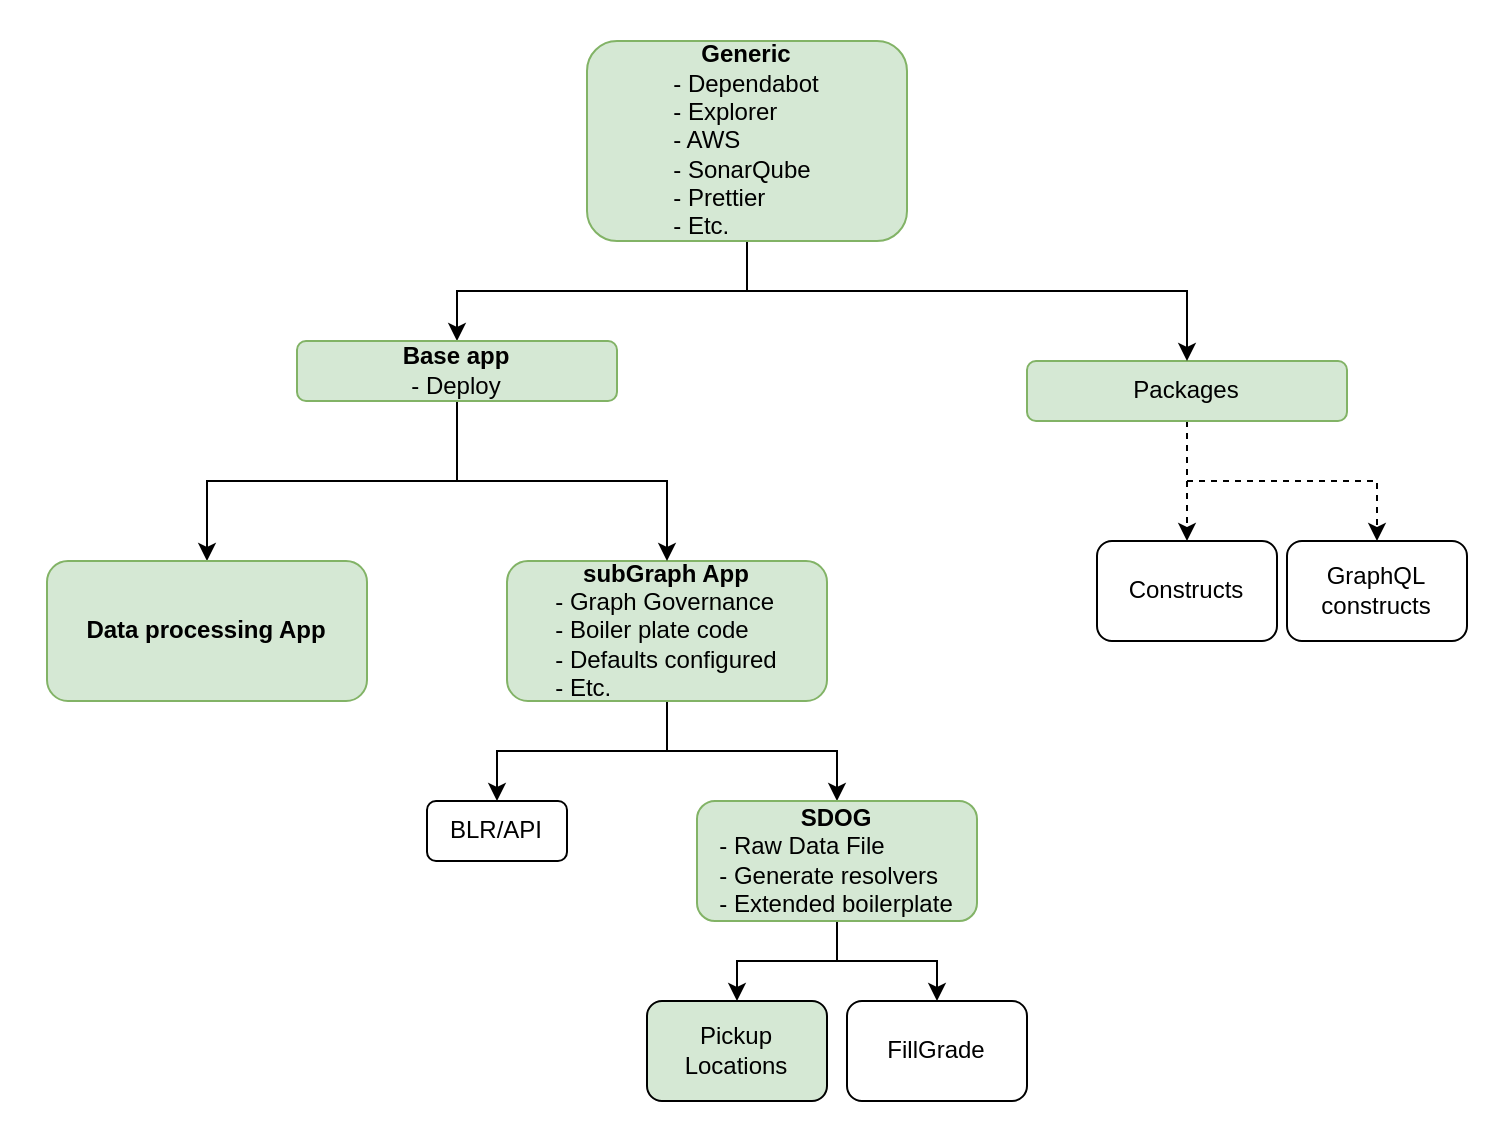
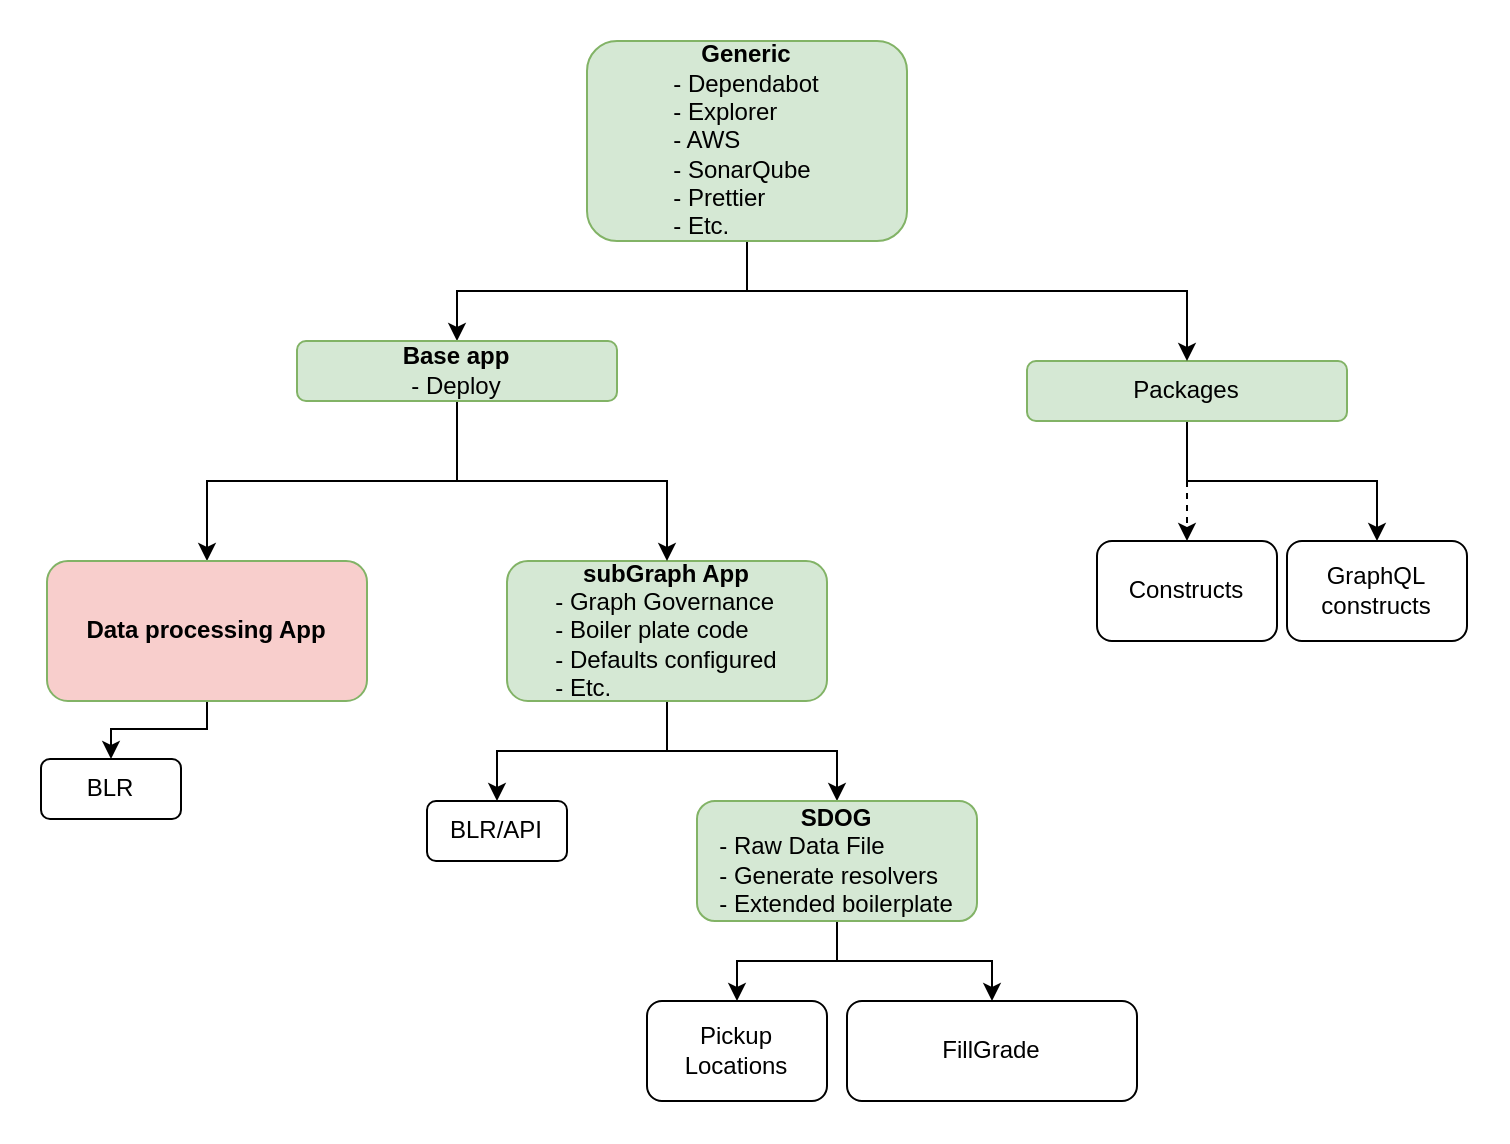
- <mxCell id="11" style="edgeStyle=orthogonalEdgeStyle;rounded=0;orthogonalLoop=1;jettySize=auto;html=1;dashed=1;" edge="1" parent="1" source="12" target="23"><mxGeometry relative="1" as="geometry" /></mxCell>
+ <mxCell id="11" style="edgeStyle=orthogonalEdgeStyle;rounded=0;orthogonalLoop=1;jettySize=auto;html=1;" edge="1" parent="1" source="12" target="23"><mxGeometry relative="1" as="geometry" /></mxCell>
- <mxCell id="20" value="&lt;b&gt;Data processing App&lt;/b&gt;" style="rounded=1;whiteSpace=wrap;html=1;fillColor=#d5e8d4;strokeColor=#82b366;" vertex="1" parent="1"><mxGeometry x="23" y="280" width="160" height="70" as="geometry" /></mxCell>
+ <mxCell id="20" value="&lt;b&gt;Data processing App&lt;/b&gt;" style="rounded=1;whiteSpace=wrap;html=1;fillColor=#f8cecc;strokeColor=#82b366;" vertex="1" parent="1"><mxGeometry x="23" y="280" width="160" height="70" as="geometry" /></mxCell>
+ <mxCell id="19" style="edgeStyle=orthogonalEdgeStyle;rounded=0;orthogonalLoop=1;jettySize=auto;html=1;" edge="1" parent="1" source="20" target="24"><mxGeometry relative="1" as="geometry"><Array as="points"><mxPoint x="103" y="364" /><mxPoint x="55" y="364" /></Array></mxGeometry></mxCell>
+ <mxCell id="24" value="BLR" style="rounded=1;whiteSpace=wrap;html=1;" vertex="1" parent="1"><mxGeometry x="20" y="379" width="70" height="30" as="geometry" /></mxCell>
- <mxCell id="6" value="Pickup Locations" style="rounded=1;whiteSpace=wrap;html=1;fillColor=#d5e8d4;" vertex="1" parent="1"><mxGeometry x="323" y="500" width="90" height="50" as="geometry" /></mxCell>
+ <mxCell id="6" value="Pickup Locations" style="rounded=1;whiteSpace=wrap;html=1;" vertex="1" parent="1"><mxGeometry x="323" y="500" width="90" height="50" as="geometry" /></mxCell>
- <mxCell id="21" value="FillGrade" style="rounded=1;whiteSpace=wrap;html=1;" vertex="1" parent="1"><mxGeometry x="423" y="500" width="90" height="50" as="geometry" /></mxCell>
+ <mxCell id="21" value="FillGrade" style="rounded=1;whiteSpace=wrap;html=1;" vertex="1" parent="1"><mxGeometry x="423" y="500" width="145" height="50" as="geometry" /></mxCell>
